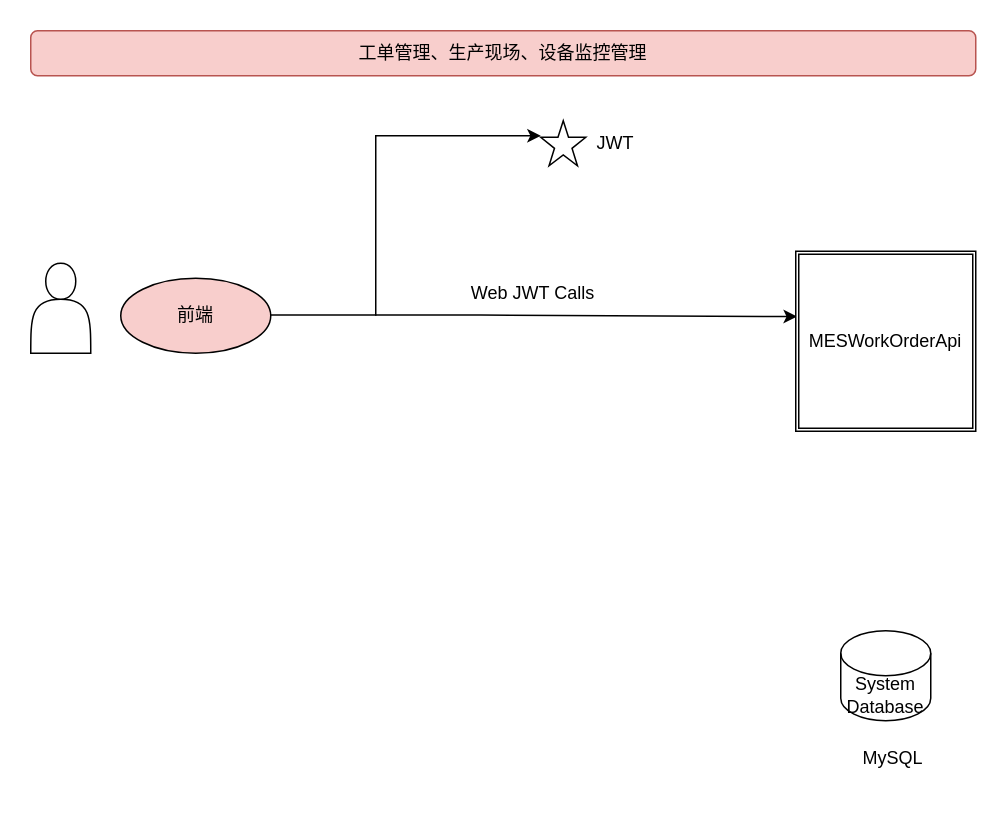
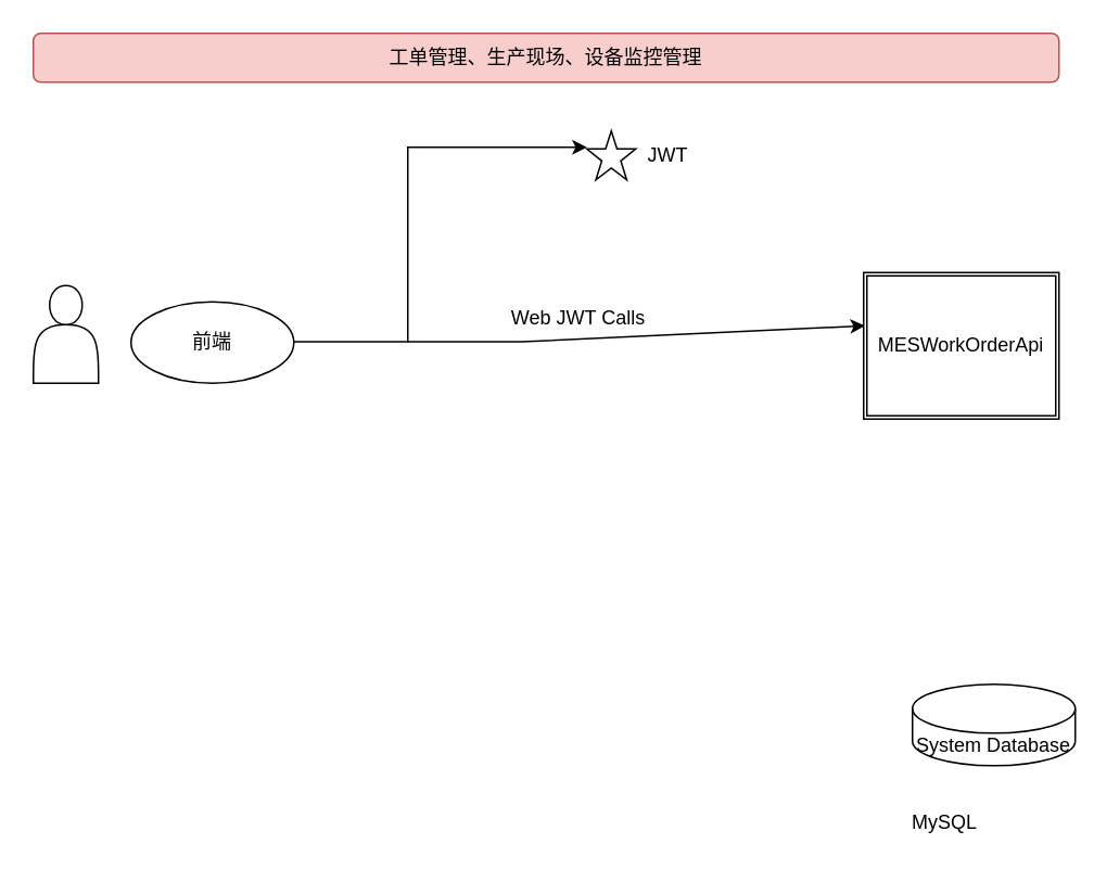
- <mxCell id="12" value="前端" style="ellipse;whiteSpace=wrap;html=1;fillColor=#f8cecc;" parent="1" vertex="1"><mxGeometry x="80" y="185" width="100" height="50" as="geometry" /></mxCell>
+ <mxCell id="12" value="前端" style="ellipse;whiteSpace=wrap;html=1;" parent="1" vertex="1"><mxGeometry x="80" y="185" width="100" height="50" as="geometry" /></mxCell>
- <mxCell id="7" value="MESWorkOrderApi" style="shape=ext;double=1;whiteSpace=wrap;html=1;aspect=fixed;" parent="1" vertex="1"><mxGeometry x="530" y="167" width="120" height="120" as="geometry" /></mxCell>
+ <mxCell id="7" value="MESWorkOrderApi" style="shape=ext;double=1;whiteSpace=wrap;html=1;aspect=fixed;" parent="1" vertex="1"><mxGeometry x="530" y="167" width="120" height="90" as="geometry" /></mxCell>
- <mxCell id="8" value="System Database" style="shape=cylinder3;whiteSpace=wrap;html=1;boundedLbl=1;backgroundOutline=1;size=15;" parent="1" vertex="1"><mxGeometry x="560" y="420" width="60" height="60" as="geometry" /></mxCell>
+ <mxCell id="8" value="System Database" style="shape=cylinder3;whiteSpace=wrap;html=1;boundedLbl=1;backgroundOutline=1;size=15;" parent="1" vertex="1"><mxGeometry x="560" y="420" width="100" height="50" as="geometry" /></mxCell>
- <mxCell id="9" value="MySQL" style="text;html=1;strokeColor=none;fillColor=none;align=center;verticalAlign=middle;whiteSpace=wrap;rounded=0;" parent="1" vertex="1"><mxGeometry x="565" y="490" width="60" height="30" as="geometry" /></mxCell>
+ <mxCell id="9" value="MySQL" style="text;html=1;strokeColor=none;fillColor=none;align=center;verticalAlign=middle;whiteSpace=wrap;rounded=0;" parent="1" vertex="1"><mxGeometry x="550" y="490" width="60" height="30" as="geometry" /></mxCell>
